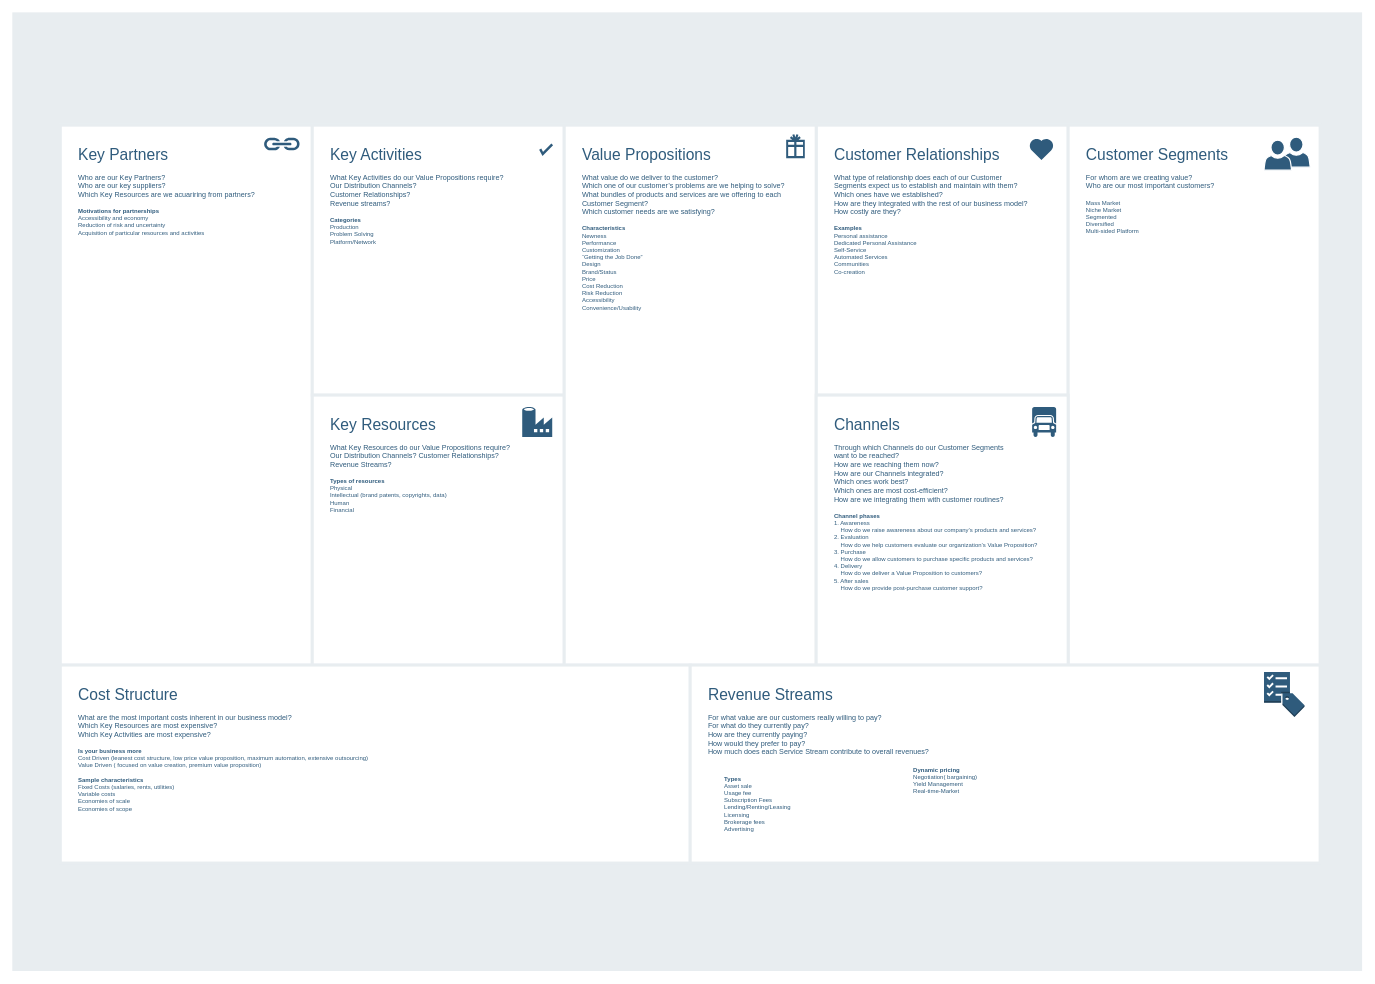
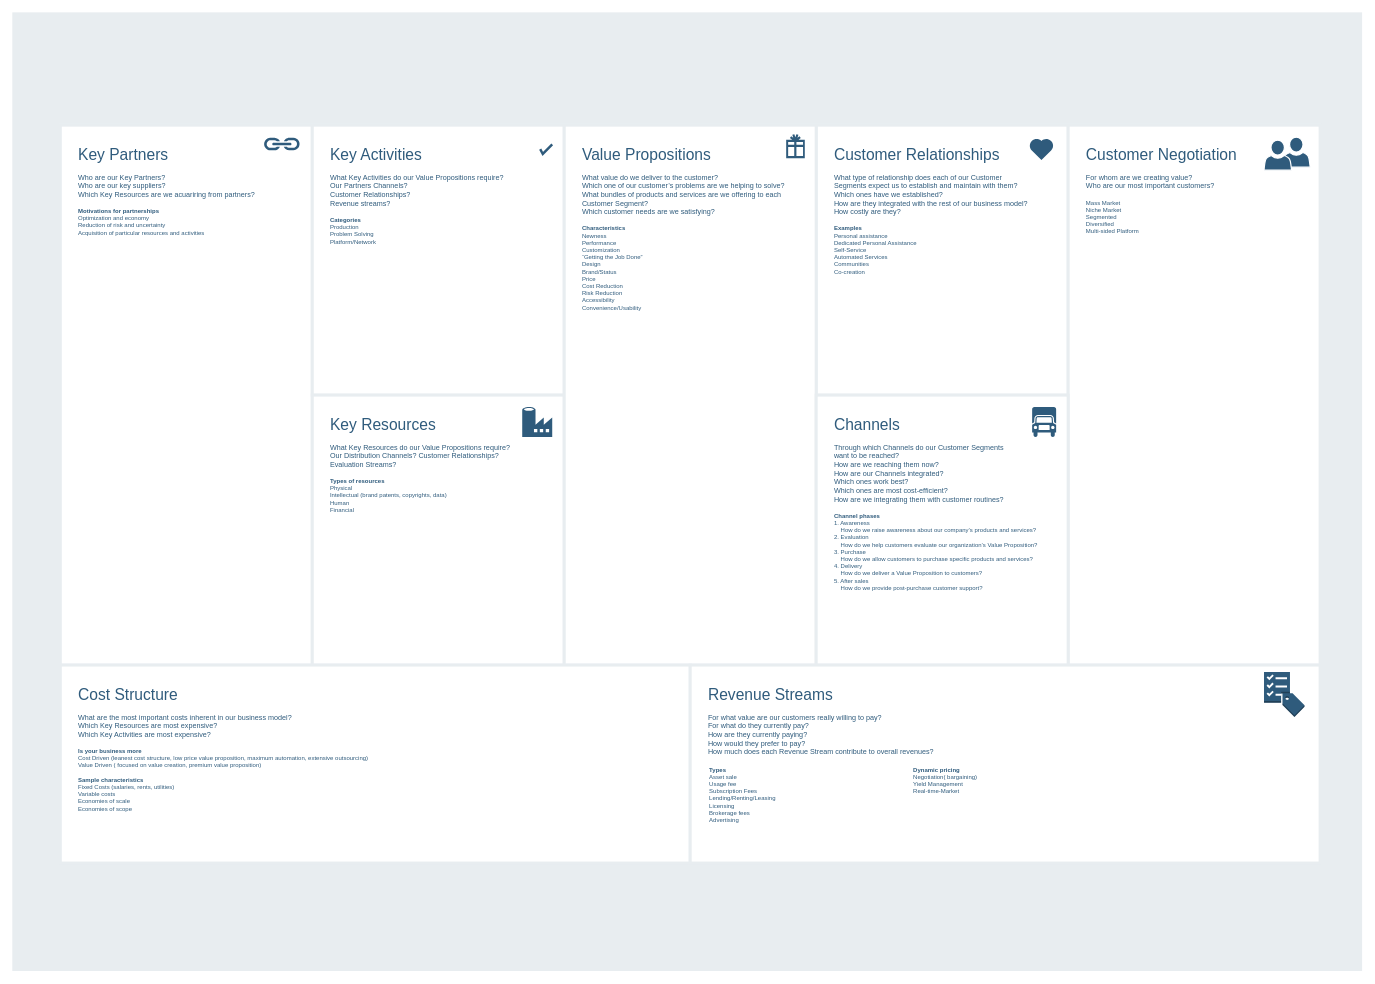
- <mxCell id="4" value="&lt;font&gt;&lt;font style=&quot;font-size: 26px&quot;&gt;Key Partners&lt;/font&gt;&lt;br&gt;&lt;/font&gt;&lt;font style=&quot;font-size: 12px&quot;&gt;&lt;br style=&quot;font-size: 12px&quot;&gt;&lt;font style=&quot;font-size: 12px&quot;&gt;Who are our Key Partners?&lt;br style=&quot;font-size: 12px&quot;&gt;Who are our key suppliers?&lt;br style=&quot;font-size: 12px&quot;&gt;Which Key Resources are we acuariring from partners?&lt;br style=&quot;font-size: 12px&quot;&gt;&lt;/font&gt;&lt;br style=&quot;font-size: 12px&quot;&gt;&lt;/font&gt;&lt;div style=&quot;font-size: 10px&quot;&gt;&lt;font style=&quot;font-size: 10px&quot;&gt;&lt;b&gt;Motivations for partnerships&lt;/b&gt;&lt;/font&gt;&lt;/div&gt;&lt;div style=&quot;font-size: 10px&quot;&gt;&lt;font style=&quot;font-size: 10px&quot;&gt;Accessibility and economy&lt;/font&gt;&lt;/div&gt;&lt;div style=&quot;font-size: 10px&quot;&gt;&lt;font style=&quot;font-size: 10px&quot;&gt;Reduction of risk and uncertainty&lt;/font&gt;&lt;/div&gt;&lt;div style=&quot;font-size: 10px&quot;&gt;&lt;font style=&quot;font-size: 10px&quot;&gt;Acquisition of particular resources and activities&lt;/font&gt;&lt;/div&gt;&lt;div style=&quot;font-size: 12px&quot;&gt;&lt;br style=&quot;font-size: 12px&quot;&gt;&lt;/div&gt;" style="rounded=0;whiteSpace=wrap;html=1;shadow=0;labelBackgroundColor=none;strokeColor=#e8edf0;strokeWidth=5;fillColor=#ffffff;fontSize=12;fontColor=#2F5B7C;align=left;verticalAlign=top;spacing=30;" parent="1" vertex="1"><mxGeometry x="100" y="208" width="420" height="900" as="geometry" /></mxCell>
+ <mxCell id="4" value="&lt;font&gt;&lt;font style=&quot;font-size: 26px&quot;&gt;Key Partners&lt;/font&gt;&lt;br&gt;&lt;/font&gt;&lt;font style=&quot;font-size: 12px&quot;&gt;&lt;br style=&quot;font-size: 12px&quot;&gt;&lt;font style=&quot;font-size: 12px&quot;&gt;Who are our Key Partners?&lt;br style=&quot;font-size: 12px&quot;&gt;Who are our key suppliers?&lt;br style=&quot;font-size: 12px&quot;&gt;Which Key Resources are we acuariring from partners?&lt;br style=&quot;font-size: 12px&quot;&gt;&lt;/font&gt;&lt;br style=&quot;font-size: 12px&quot;&gt;&lt;/font&gt;&lt;div style=&quot;font-size: 10px&quot;&gt;&lt;font style=&quot;font-size: 10px&quot;&gt;&lt;b&gt;Motivations for partnerships&lt;/b&gt;&lt;/font&gt;&lt;/div&gt;&lt;div style=&quot;font-size: 10px&quot;&gt;&lt;font style=&quot;font-size: 10px&quot;&gt;Optimization and economy&lt;/font&gt;&lt;/div&gt;&lt;div style=&quot;font-size: 10px&quot;&gt;&lt;font style=&quot;font-size: 10px&quot;&gt;Reduction of risk and uncertainty&lt;/font&gt;&lt;/div&gt;&lt;div style=&quot;font-size: 10px&quot;&gt;&lt;font style=&quot;font-size: 10px&quot;&gt;Acquisition of particular resources and activities&lt;/font&gt;&lt;/div&gt;&lt;div style=&quot;font-size: 12px&quot;&gt;&lt;br style=&quot;font-size: 12px&quot;&gt;&lt;/div&gt;" style="rounded=0;whiteSpace=wrap;html=1;shadow=0;labelBackgroundColor=none;strokeColor=#e8edf0;strokeWidth=5;fillColor=#ffffff;fontSize=12;fontColor=#2F5B7C;align=left;verticalAlign=top;spacing=30;" parent="1" vertex="1"><mxGeometry x="100" y="208" width="420" height="900" as="geometry" /></mxCell>
- <mxCell id="8" value="&lt;div&gt;&lt;font style=&quot;font-size: 26px&quot;&gt;Customer Segments&lt;/font&gt;&lt;/div&gt;&lt;div&gt;&lt;br&gt;&lt;/div&gt;&lt;div&gt;For whom are we creating value?&lt;/div&gt;&lt;div&gt;Who are our most important customers?&lt;/div&gt;&lt;div&gt;&lt;br&gt;&lt;/div&gt;&lt;div style=&quot;font-size: 10px&quot;&gt;&lt;font style=&quot;font-size: 10px&quot;&gt;Mass Market&lt;/font&gt;&lt;/div&gt;&lt;div style=&quot;font-size: 10px&quot;&gt;&lt;font style=&quot;font-size: 10px&quot;&gt;Niche Market&lt;/font&gt;&lt;/div&gt;&lt;div style=&quot;font-size: 10px&quot;&gt;&lt;font style=&quot;font-size: 10px&quot;&gt;Segmented&lt;/font&gt;&lt;/div&gt;&lt;div style=&quot;font-size: 10px&quot;&gt;&lt;font style=&quot;font-size: 10px&quot;&gt;Diversified&lt;/font&gt;&lt;/div&gt;&lt;div style=&quot;font-size: 10px&quot;&gt;&lt;font style=&quot;font-size: 10px&quot;&gt;Multi-sided Platform&lt;/font&gt;&lt;/div&gt;" style="rounded=0;whiteSpace=wrap;html=1;shadow=0;labelBackgroundColor=none;strokeColor=#e8edf0;strokeWidth=5;fillColor=#ffffff;fontSize=12;fontColor=#2F5B7C;align=left;verticalAlign=top;spacing=30;" parent="1" vertex="1"><mxGeometry x="1780" y="208" width="420" height="900" as="geometry" /></mxCell>
+ <mxCell id="8" value="&lt;div&gt;&lt;font style=&quot;font-size: 26px&quot;&gt;Customer Negotiation&lt;/font&gt;&lt;/div&gt;&lt;div&gt;&lt;br&gt;&lt;/div&gt;&lt;div&gt;For whom are we creating value?&lt;/div&gt;&lt;div&gt;Who are our most important customers?&lt;/div&gt;&lt;div&gt;&lt;br&gt;&lt;/div&gt;&lt;div style=&quot;font-size: 10px&quot;&gt;&lt;font style=&quot;font-size: 10px&quot;&gt;Mass Market&lt;/font&gt;&lt;/div&gt;&lt;div style=&quot;font-size: 10px&quot;&gt;&lt;font style=&quot;font-size: 10px&quot;&gt;Niche Market&lt;/font&gt;&lt;/div&gt;&lt;div style=&quot;font-size: 10px&quot;&gt;&lt;font style=&quot;font-size: 10px&quot;&gt;Segmented&lt;/font&gt;&lt;/div&gt;&lt;div style=&quot;font-size: 10px&quot;&gt;&lt;font style=&quot;font-size: 10px&quot;&gt;Diversified&lt;/font&gt;&lt;/div&gt;&lt;div style=&quot;font-size: 10px&quot;&gt;&lt;font style=&quot;font-size: 10px&quot;&gt;Multi-sided Platform&lt;/font&gt;&lt;/div&gt;" style="rounded=0;whiteSpace=wrap;html=1;shadow=0;labelBackgroundColor=none;strokeColor=#e8edf0;strokeWidth=5;fillColor=#ffffff;fontSize=12;fontColor=#2F5B7C;align=left;verticalAlign=top;spacing=30;" parent="1" vertex="1"><mxGeometry x="1780" y="208" width="420" height="900" as="geometry" /></mxCell>
- <mxCell id="5" value="&lt;font&gt;&lt;font style=&quot;font-size: 26px&quot;&gt;Key Activities&lt;/font&gt;&lt;br style=&quot;font-size: 12px&quot;&gt;&lt;/font&gt;&lt;font&gt;&lt;br style=&quot;font-size: 12px&quot;&gt;&lt;div&gt;What Key Activities do our Value Propositions require?&lt;/div&gt;&lt;div&gt;Our Distribution Channels?&lt;/div&gt;&lt;div&gt;Customer Relationships?&lt;/div&gt;&lt;div&gt;Revenue streams?&lt;/div&gt;&lt;div&gt;&lt;br&gt;&lt;/div&gt;&lt;/font&gt;&lt;div style=&quot;font-size: 10px&quot;&gt;&lt;div&gt;&lt;b&gt;Categories&lt;/b&gt;&lt;/div&gt;&lt;div&gt;Production&lt;/div&gt;&lt;div&gt;Problem Solving&lt;/div&gt;&lt;div&gt;Platform/Network&lt;/div&gt;&lt;/div&gt;&lt;div&gt;&lt;br&gt;&lt;/div&gt;" style="rounded=0;whiteSpace=wrap;html=1;shadow=0;labelBackgroundColor=none;strokeColor=#e8edf0;strokeWidth=5;fillColor=#ffffff;fontSize=12;fontColor=#2F5B7C;align=left;verticalAlign=top;spacing=30;" parent="1" vertex="1"><mxGeometry x="520" y="208" width="420" height="450" as="geometry" /></mxCell>
+ <mxCell id="5" value="&lt;font&gt;&lt;font style=&quot;font-size: 26px&quot;&gt;Key Activities&lt;/font&gt;&lt;br style=&quot;font-size: 12px&quot;&gt;&lt;/font&gt;&lt;font&gt;&lt;br style=&quot;font-size: 12px&quot;&gt;&lt;div&gt;What Key Activities do our Value Propositions require?&lt;/div&gt;&lt;div&gt;Our Partners Channels?&lt;/div&gt;&lt;div&gt;Customer Relationships?&lt;/div&gt;&lt;div&gt;Revenue streams?&lt;/div&gt;&lt;div&gt;&lt;br&gt;&lt;/div&gt;&lt;/font&gt;&lt;div style=&quot;font-size: 10px&quot;&gt;&lt;div&gt;&lt;b&gt;Categories&lt;/b&gt;&lt;/div&gt;&lt;div&gt;Production&lt;/div&gt;&lt;div&gt;Problem Solving&lt;/div&gt;&lt;div&gt;Platform/Network&lt;/div&gt;&lt;/div&gt;&lt;div&gt;&lt;br&gt;&lt;/div&gt;" style="rounded=0;whiteSpace=wrap;html=1;shadow=0;labelBackgroundColor=none;strokeColor=#e8edf0;strokeWidth=5;fillColor=#ffffff;fontSize=12;fontColor=#2F5B7C;align=left;verticalAlign=top;spacing=30;" parent="1" vertex="1"><mxGeometry x="520" y="208" width="420" height="450" as="geometry" /></mxCell>
- <mxCell id="6" value="&lt;div&gt;&lt;font style=&quot;font-size: 26px&quot;&gt;Key Resources&lt;/font&gt;&lt;/div&gt;&lt;div&gt;&lt;br&gt;&lt;/div&gt;&lt;div&gt;What Key Resources do our Value Propositions require?&lt;/div&gt;&lt;div&gt;Our Distribution Channels? Customer Relationships?&lt;/div&gt;&lt;div&gt;Revenue Streams?&lt;/div&gt;&lt;div&gt;&lt;br&gt;&lt;/div&gt;&lt;div style=&quot;font-size: 10px&quot;&gt;&lt;font style=&quot;font-size: 10px&quot;&gt;&lt;b&gt;Types of resources&lt;/b&gt;&lt;/font&gt;&lt;/div&gt;&lt;div style=&quot;font-size: 10px&quot;&gt;&lt;font style=&quot;font-size: 10px&quot;&gt;Physical&lt;/font&gt;&lt;/div&gt;&lt;div style=&quot;font-size: 10px&quot;&gt;&lt;font style=&quot;font-size: 10px&quot;&gt;Intellectual (brand patents, copyrights, data)&lt;/font&gt;&lt;/div&gt;&lt;div style=&quot;font-size: 10px&quot;&gt;&lt;font style=&quot;font-size: 10px&quot;&gt;Human&lt;/font&gt;&lt;/div&gt;&lt;div style=&quot;font-size: 10px&quot;&gt;&lt;font style=&quot;font-size: 10px&quot;&gt;Financial&lt;/font&gt;&lt;/div&gt;" style="rounded=0;whiteSpace=wrap;html=1;shadow=0;labelBackgroundColor=none;strokeColor=#e8edf0;strokeWidth=5;fillColor=#ffffff;fontSize=12;fontColor=#2F5B7C;align=left;verticalAlign=top;spacing=30;" parent="1" vertex="1"><mxGeometry x="520" y="658" width="420" height="450" as="geometry" /></mxCell>
+ <mxCell id="6" value="&lt;div&gt;&lt;font style=&quot;font-size: 26px&quot;&gt;Key Resources&lt;/font&gt;&lt;/div&gt;&lt;div&gt;&lt;br&gt;&lt;/div&gt;&lt;div&gt;What Key Resources do our Value Propositions require?&lt;/div&gt;&lt;div&gt;Our Distribution Channels? Customer Relationships?&lt;/div&gt;&lt;div&gt;Evaluation Streams?&lt;/div&gt;&lt;div&gt;&lt;br&gt;&lt;/div&gt;&lt;div style=&quot;font-size: 10px&quot;&gt;&lt;font style=&quot;font-size: 10px&quot;&gt;&lt;b&gt;Types of resources&lt;/b&gt;&lt;/font&gt;&lt;/div&gt;&lt;div style=&quot;font-size: 10px&quot;&gt;&lt;font style=&quot;font-size: 10px&quot;&gt;Physical&lt;/font&gt;&lt;/div&gt;&lt;div style=&quot;font-size: 10px&quot;&gt;&lt;font style=&quot;font-size: 10px&quot;&gt;Intellectual (brand patents, copyrights, data)&lt;/font&gt;&lt;/div&gt;&lt;div style=&quot;font-size: 10px&quot;&gt;&lt;font style=&quot;font-size: 10px&quot;&gt;Human&lt;/font&gt;&lt;/div&gt;&lt;div style=&quot;font-size: 10px&quot;&gt;&lt;font style=&quot;font-size: 10px&quot;&gt;Financial&lt;/font&gt;&lt;/div&gt;" style="rounded=0;whiteSpace=wrap;html=1;shadow=0;labelBackgroundColor=none;strokeColor=#e8edf0;strokeWidth=5;fillColor=#ffffff;fontSize=12;fontColor=#2F5B7C;align=left;verticalAlign=top;spacing=30;" parent="1" vertex="1"><mxGeometry x="520" y="658" width="420" height="450" as="geometry" /></mxCell>
- <mxCell id="11" value="&lt;div style=&quot;font-size: 26px&quot;&gt;&lt;font style=&quot;font-size: 26px&quot;&gt;Revenue Streams&lt;/font&gt;&lt;/div&gt;&lt;div&gt;&lt;br&gt;&lt;/div&gt;&lt;div&gt;For what value are our customers really willing to pay?&lt;/div&gt;&lt;div&gt;For what do they currently pay?&lt;/div&gt;&lt;div&gt;How are they currently paying?&lt;/div&gt;&lt;div&gt;How would they prefer to pay?&lt;/div&gt;&lt;div&gt;How much does each Service Stream contribute to overall revenues?&lt;/div&gt;" style="rounded=0;whiteSpace=wrap;html=1;shadow=0;labelBackgroundColor=none;strokeColor=#e8edf0;strokeWidth=5;fillColor=#ffffff;fontSize=12;fontColor=#2F5B7C;align=left;verticalAlign=top;spacing=30;" parent="1" vertex="1"><mxGeometry x="1150" y="1108" width="1050" height="330" as="geometry" /></mxCell>
+ <mxCell id="11" value="&lt;div style=&quot;font-size: 26px&quot;&gt;&lt;font style=&quot;font-size: 26px&quot;&gt;Revenue Streams&lt;/font&gt;&lt;/div&gt;&lt;div&gt;&lt;br&gt;&lt;/div&gt;&lt;div&gt;For what value are our customers really willing to pay?&lt;/div&gt;&lt;div&gt;For what do they currently pay?&lt;/div&gt;&lt;div&gt;How are they currently paying?&lt;/div&gt;&lt;div&gt;How would they prefer to pay?&lt;/div&gt;&lt;div&gt;How much does each Revenue Stream contribute to overall revenues?&lt;/div&gt;" style="rounded=0;whiteSpace=wrap;html=1;shadow=0;labelBackgroundColor=none;strokeColor=#e8edf0;strokeWidth=5;fillColor=#ffffff;fontSize=12;fontColor=#2F5B7C;align=left;verticalAlign=top;spacing=30;" parent="1" vertex="1"><mxGeometry x="1150" y="1108" width="1050" height="330" as="geometry" /></mxCell>
- <mxCell id="16" value="&lt;div style=&quot;font-size: 10px&quot;&gt;&lt;b&gt;Types&lt;/b&gt;&lt;/div&gt;&lt;div style=&quot;font-size: 10px&quot;&gt;Asset sale&lt;/div&gt;&lt;div style=&quot;font-size: 10px&quot;&gt;Usage fee&lt;/div&gt;&lt;div style=&quot;font-size: 10px&quot;&gt;Subscription Fees&lt;/div&gt;&lt;div style=&quot;font-size: 10px&quot;&gt;Lending/Renting/Leasing&lt;/div&gt;&lt;div style=&quot;font-size: 10px&quot;&gt;Licensing&lt;/div&gt;&lt;div style=&quot;font-size: 10px&quot;&gt;Brokerage fees&lt;/div&gt;&lt;div style=&quot;font-size: 10px&quot;&gt;Advertising&lt;/div&gt;" style="text;html=1;resizable=0;points=[];autosize=1;align=left;verticalAlign=top;spacingTop=-4;fontSize=10;fontColor=#2F5B7C;" parent="1" vertex="1"><mxGeometry x="1205" y="1289" width="130" height="100" as="geometry" /></mxCell>
+ <mxCell id="16" value="&lt;div style=&quot;font-size: 10px&quot;&gt;&lt;b&gt;Types&lt;/b&gt;&lt;/div&gt;&lt;div style=&quot;font-size: 10px&quot;&gt;Asset sale&lt;/div&gt;&lt;div style=&quot;font-size: 10px&quot;&gt;Usage fee&lt;/div&gt;&lt;div style=&quot;font-size: 10px&quot;&gt;Subscription Fees&lt;/div&gt;&lt;div style=&quot;font-size: 10px&quot;&gt;Lending/Renting/Leasing&lt;/div&gt;&lt;div style=&quot;font-size: 10px&quot;&gt;Licensing&lt;/div&gt;&lt;div style=&quot;font-size: 10px&quot;&gt;Brokerage fees&lt;/div&gt;&lt;div style=&quot;font-size: 10px&quot;&gt;Advertising&lt;/div&gt;" style="text;html=1;resizable=0;points=[];autosize=1;align=left;verticalAlign=top;spacingTop=-4;fontSize=10;fontColor=#2F5B7C;" parent="1" vertex="1"><mxGeometry x="1180" y="1274" width="130" height="100" as="geometry" /></mxCell>
